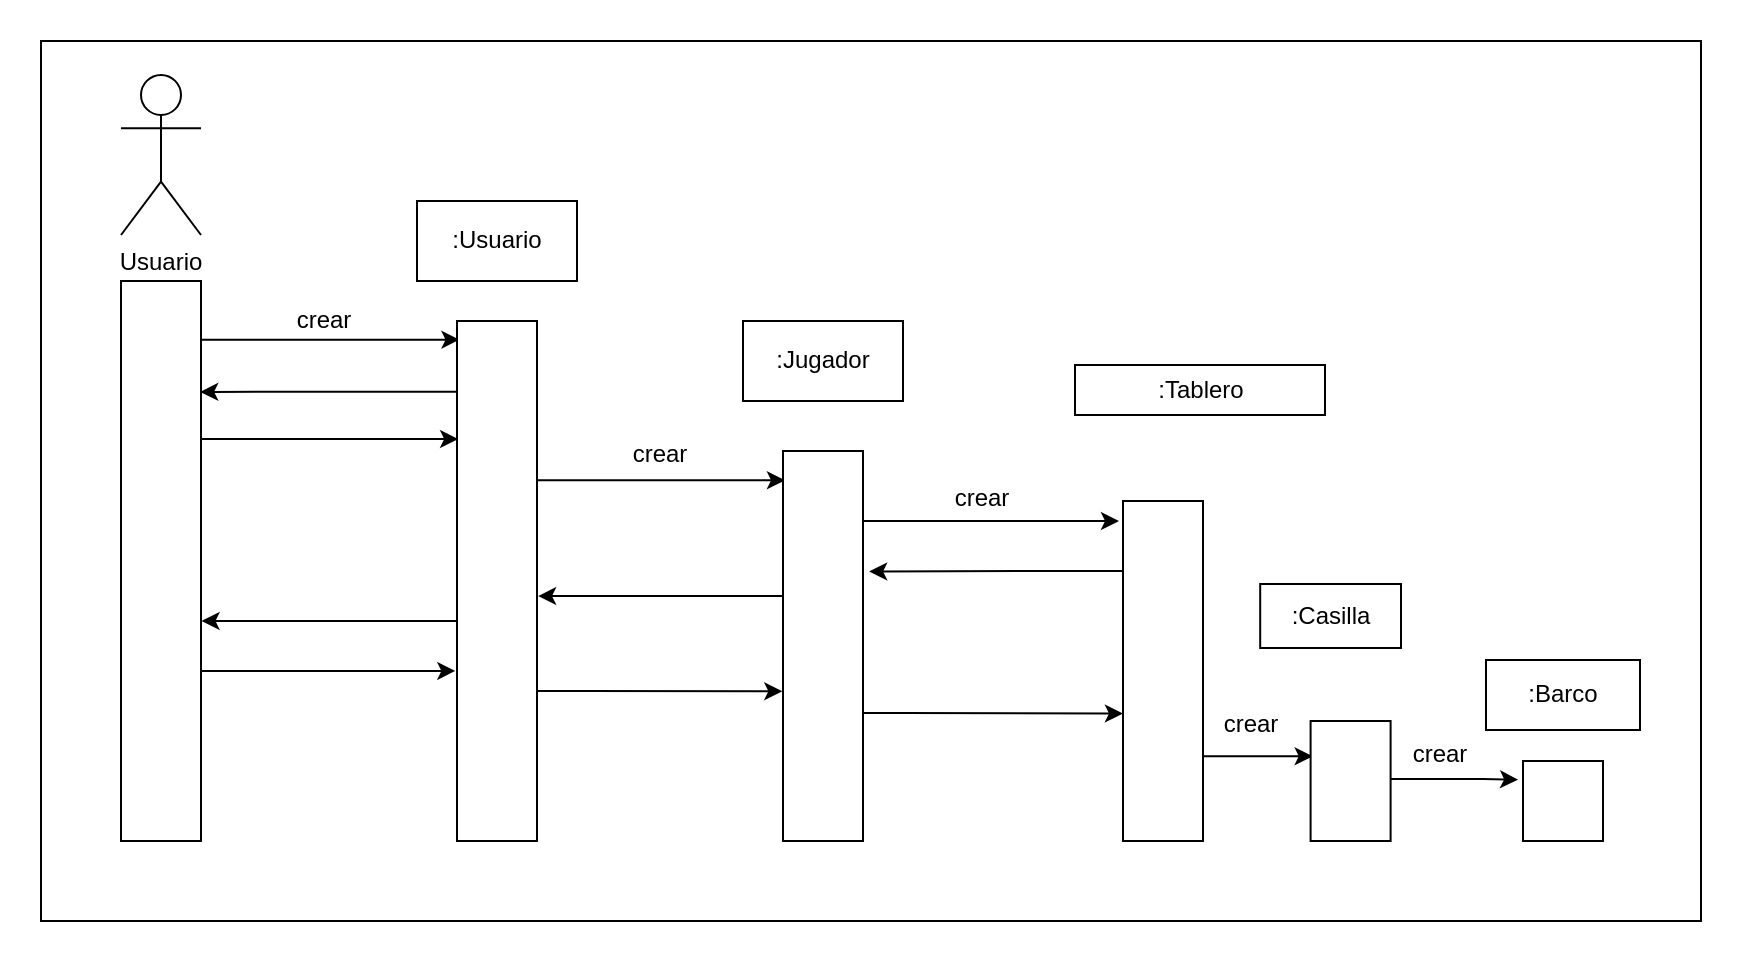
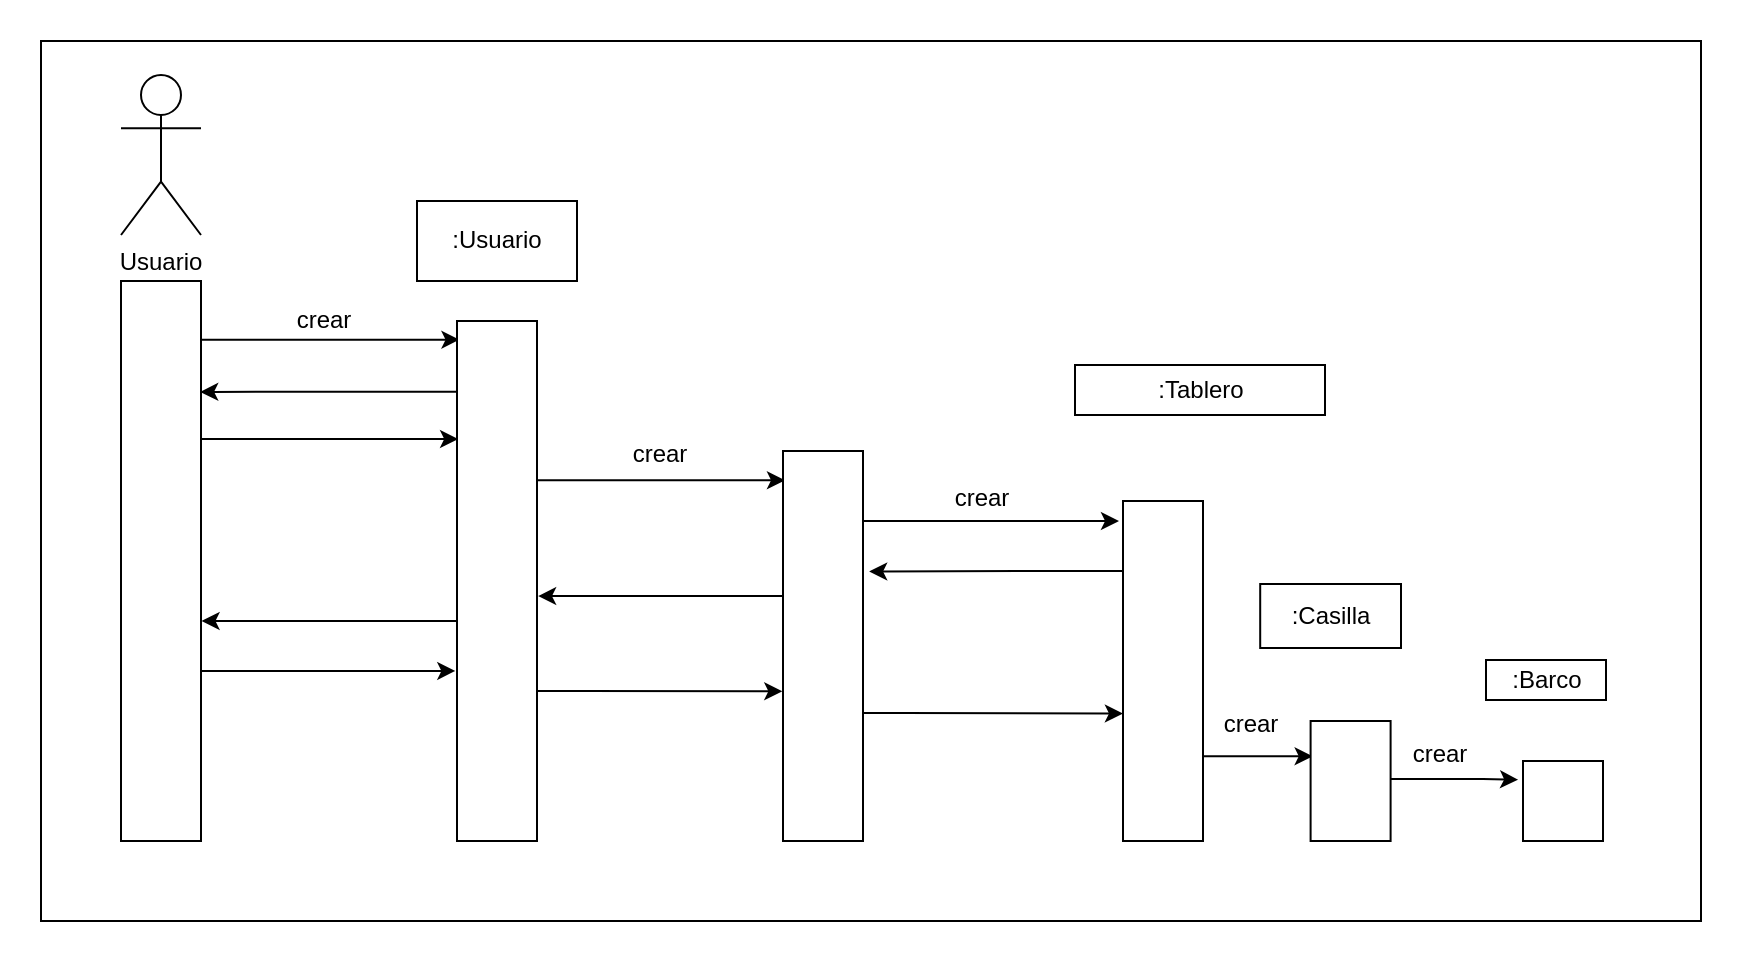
- <mxCell id="23" value=":Jugador" style="html=1;" parent="1" vertex="1"><mxGeometry x="371" y="160" width="80" height="40" as="geometry" /></mxCell>
- <mxCell id="9" value=":Barco" style="html=1;" parent="1" vertex="1"><mxGeometry x="742.5" y="329.5" width="77" height="35" as="geometry" /></mxCell>
+ <mxCell id="9" value=":Barco" style="html=1;" parent="1" vertex="1"><mxGeometry x="742.5" y="329.5" width="60" height="20" as="geometry" /></mxCell>
